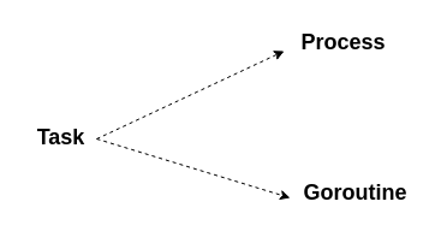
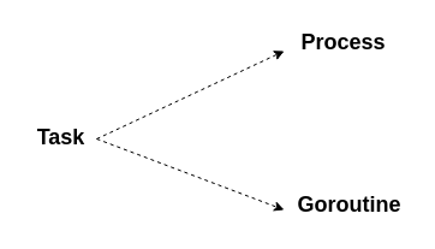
- <mxCell id="4" value="Goroutine" style="text;html=1;align=center;verticalAlign=middle;resizable=0;points=[];autosize=1;strokeColor=none;fontSize=18;fontStyle=1" vertex="1" parent="1"><mxGeometry x="245" y="145" width="100" height="30" as="geometry" /></mxCell>
+ <mxCell id="4" value="Goroutine" style="text;html=1;align=center;verticalAlign=middle;resizable=0;points=[];autosize=1;strokeColor=none;fontSize=18;fontStyle=1" vertex="1" parent="1"><mxGeometry x="240" y="155" width="100" height="30" as="geometry" /></mxCell>
